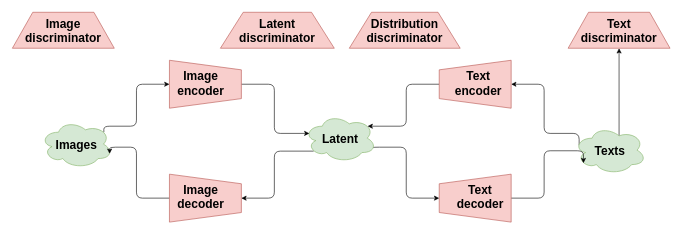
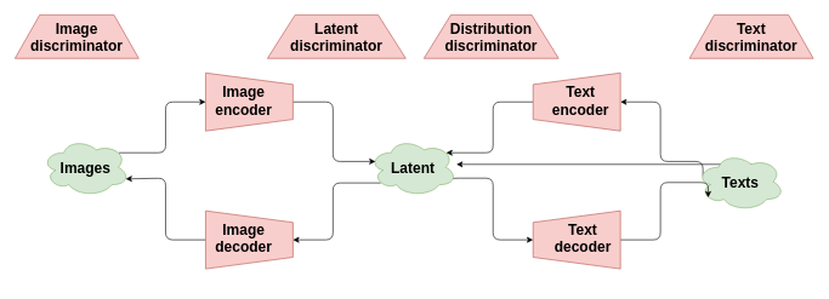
- <mxCell id="10" style="edgeStyle=segmentEdgeStyle;orthogonalLoop=1;jettySize=auto;html=1;exitX=0.625;exitY=0.2;exitDx=0;exitDy=0;exitPerimeter=0;entryX=0.5;entryY=1;entryDx=0;entryDy=0;" edge="1" parent="1" source="12" target="22"><mxGeometry relative="1" as="geometry" /></mxCell>
+ <mxCell id="10" style="edgeStyle=segmentEdgeStyle;orthogonalLoop=1;jettySize=auto;html=1;exitX=0.625;exitY=0.2;exitDx=0;exitDy=0;exitPerimeter=0;" edge="1" parent="1" source="12" target="6"><mxGeometry relative="1" as="geometry" /></mxCell>
- <mxCell id="3" value="&lt;b&gt;&lt;font style=&quot;font-size: 20px&quot;&gt;Images&lt;/font&gt;&lt;/b&gt;" style="ellipse;shape=cloud;whiteSpace=wrap;html=1;fillColor=#d5e8d4;strokeColor=#82b366;" vertex="1" parent="1"><mxGeometry x="67" y="200" width="120" height="80" as="geometry" /></mxCell>
+ <mxCell id="3" value="&lt;b&gt;&lt;font style=&quot;font-size: 20px&quot;&gt;Images&lt;/font&gt;&lt;/b&gt;" style="ellipse;shape=cloud;whiteSpace=wrap;html=1;fillColor=#d5e8d4;strokeColor=#82b366;" vertex="1" parent="1"><mxGeometry x="57" y="190" width="120" height="80" as="geometry" /></mxCell>
